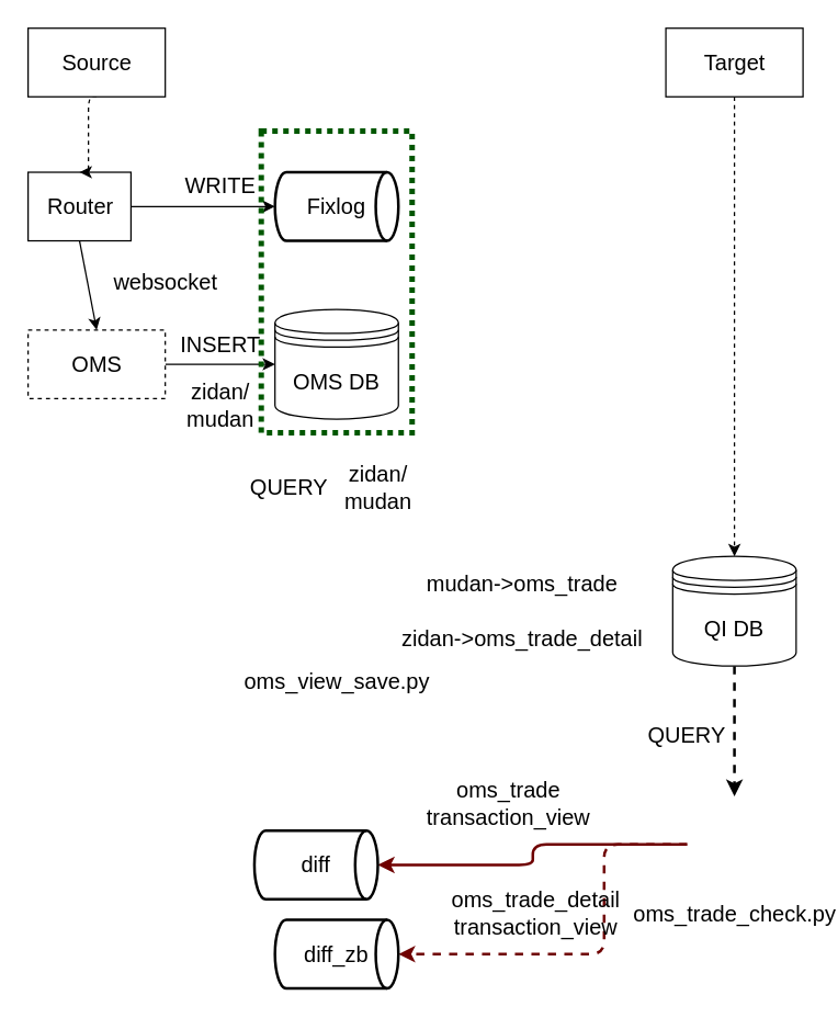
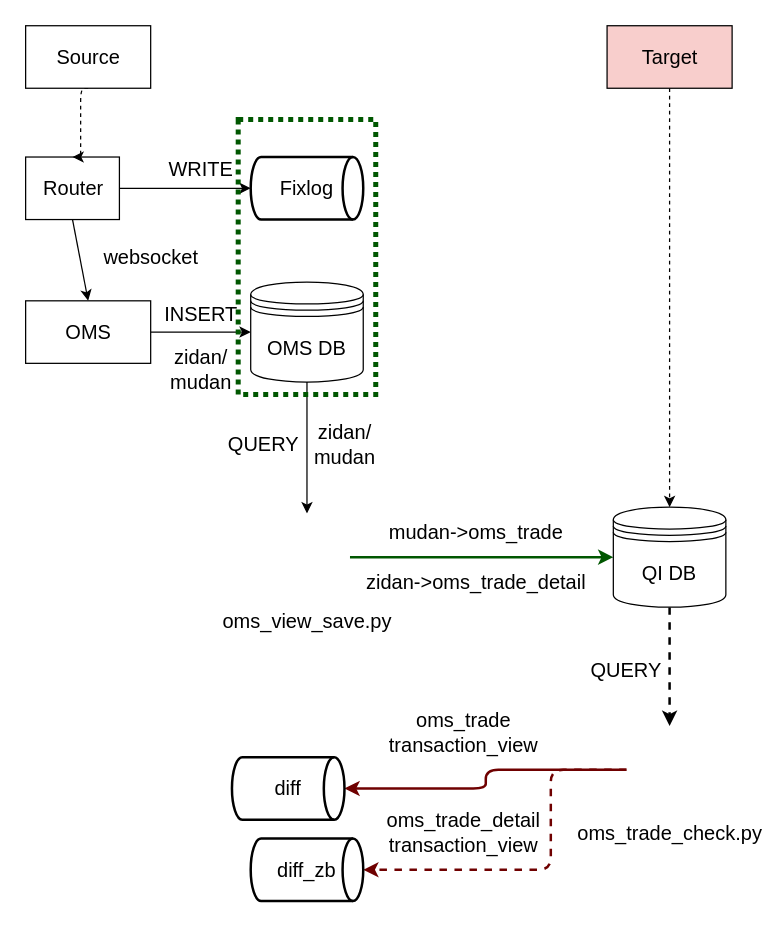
- <mxCell id="25" value="Target" style="html=1;dashed=0;whitespace=wrap;fontSize=16;" vertex="1" parent="1"><mxGeometry x="485" y="20" width="100" height="50" as="geometry" /></mxCell>
+ <mxCell id="25" value="Target" style="html=1;dashed=0;whitespace=wrap;fontSize=16;fillColor=#f8cecc;" vertex="1" parent="1"><mxGeometry x="485" y="20" width="100" height="50" as="geometry" /></mxCell>
- <mxCell id="7" value="OMS" style="html=1;dashed=1;whitespace=wrap;fontSize=16;" vertex="1" parent="1"><mxGeometry x="20" y="240" width="100" height="50" as="geometry" /></mxCell>
+ <mxCell id="7" value="OMS" style="html=1;dashed=0;whitespace=wrap;fontSize=16;" vertex="1" parent="1"><mxGeometry x="20" y="240" width="100" height="50" as="geometry" /></mxCell>
+ <mxCell id="11" style="edgeStyle=none;html=1;exitX=0.5;exitY=1;exitDx=0;exitDy=0;entryX=0.5;entryY=0;entryDx=0;entryDy=0;entryPerimeter=0;fontSize=16;" edge="1" parent="1" source="12" target="15"><mxGeometry relative="1" as="geometry" /></mxCell>
+ <mxCell id="14" style="edgeStyle=elbowEdgeStyle;html=1;exitX=1;exitY=0.5;exitDx=0;exitDy=0;exitPerimeter=0;entryX=0;entryY=0.5;entryDx=0;entryDy=0;fontSize=16;startArrow=none;startFill=0;strokeWidth=2;fillColor=#008a00;strokeColor=#005700;" edge="1" parent="1" source="15" target="19"><mxGeometry relative="1" as="geometry" /></mxCell>
- <mxCell id="33" value="oms_trade_detail&lt;br&gt;transaction_view" style="text;html=1;align=center;verticalAlign=middle;resizable=0;points=[];autosize=1;strokeColor=none;fillColor=none;fontSize=16;" vertex="1" parent="1"><mxGeometry x="315" y="640" width="150" height="50" as="geometry" /></mxCell>
+ <mxCell id="33" value="oms_trade_detail&lt;br&gt;transaction_view" style="text;html=1;align=center;verticalAlign=middle;resizable=0;points=[];autosize=1;strokeColor=none;fillColor=none;fontSize=16;" vertex="1" parent="1"><mxGeometry x="295" y="640" width="150" height="50" as="geometry" /></mxCell>
